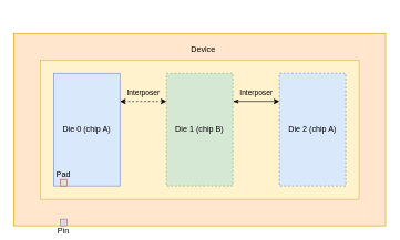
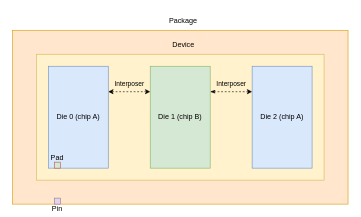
+ <mxCell id="12" value="&lt;div&gt;Package&lt;/div&gt;" style="text;html=1;align=center;verticalAlign=middle;whiteSpace=wrap;rounded=0;" vertex="1" parent="1"><mxGeometry x="275" y="20" width="60" height="30" as="geometry" /></mxCell>
- <mxCell id="7" value="&lt;div&gt;Interposer&lt;/div&gt;" style="edgeStyle=orthogonalEdgeStyle;rounded=0;orthogonalLoop=1;jettySize=auto;html=1;exitX=1;exitY=0.25;exitDx=0;exitDy=0;entryX=0;entryY=0.25;entryDx=0;entryDy=0;startArrow=classicThin;startFill=1;spacingBottom=25;labelBackgroundColor=none;" edge="1" parent="1" source="8" target="9"><mxGeometry relative="1" as="geometry" /></mxCell>
+ <mxCell id="7" value="&lt;div&gt;Interposer&lt;/div&gt;" style="edgeStyle=orthogonalEdgeStyle;rounded=0;orthogonalLoop=1;jettySize=auto;html=1;exitX=1;exitY=0.25;exitDx=0;exitDy=0;entryX=0;entryY=0.25;entryDx=0;entryDy=0;startArrow=classicThin;startFill=1;spacingBottom=25;labelBackgroundColor=none;dashed=1;" edge="1" parent="1" source="8" target="9"><mxGeometry relative="1" as="geometry" /></mxCell>
- <mxCell id="8" value="Die 1 (chip B)" style="rounded=0;whiteSpace=wrap;html=1;fillColor=#d5e8d4;strokeColor=#82b366;dashed=1;" vertex="1" parent="1"><mxGeometry x="250" y="110" width="100" height="170" as="geometry" /></mxCell>
+ <mxCell id="8" value="Die 1 (chip B)" style="rounded=0;whiteSpace=wrap;html=1;fillColor=#d5e8d4;strokeColor=#82b366;" vertex="1" parent="1"><mxGeometry x="250" y="110" width="100" height="170" as="geometry" /></mxCell>
- <mxCell id="9" value="Die 2 (chip A)" style="rounded=0;whiteSpace=wrap;html=1;fillColor=#dae8fc;strokeColor=#6c8ebf;dashed=1;" vertex="1" parent="1"><mxGeometry x="420" y="110" width="100" height="170" as="geometry" /></mxCell>
+ <mxCell id="9" value="Die 2 (chip A)" style="rounded=0;whiteSpace=wrap;html=1;fillColor=#dae8fc;strokeColor=#6c8ebf;" vertex="1" parent="1"><mxGeometry x="420" y="110" width="100" height="170" as="geometry" /></mxCell>
